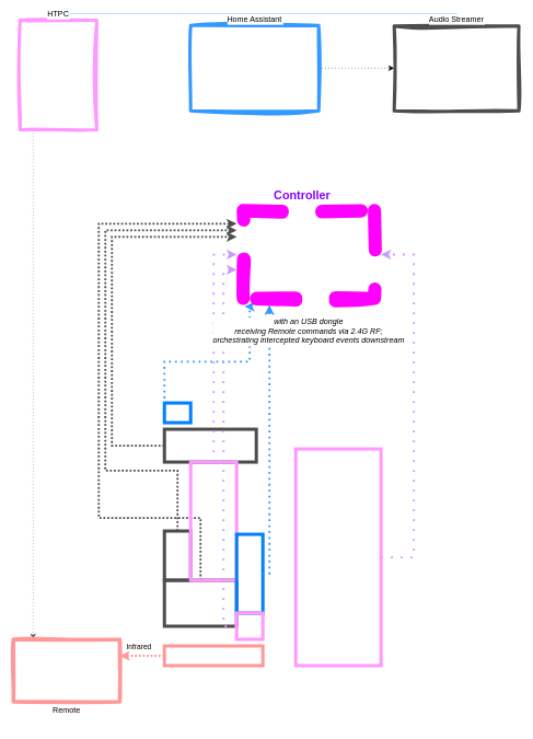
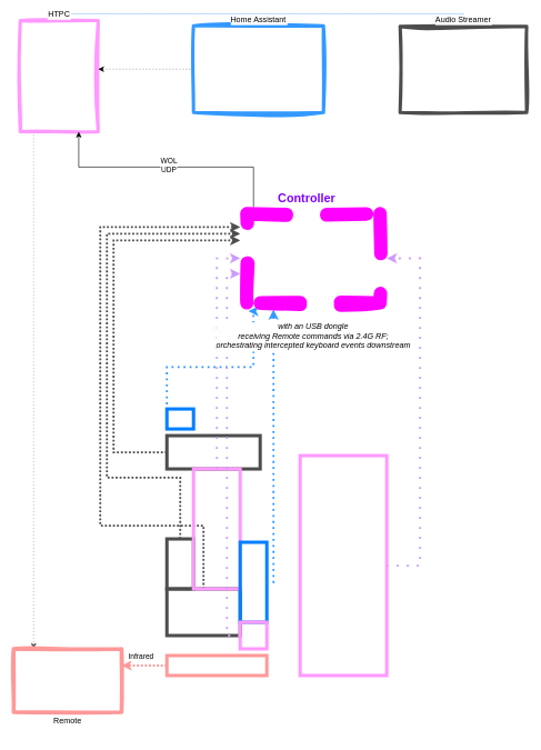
+ <mxCell id="7" style="edgeStyle=orthogonalEdgeStyle;rounded=0;orthogonalLoop=1;jettySize=auto;html=1;dashed=1;dashPattern=1 4;" parent="1" source="9" target="5" edge="1"><mxGeometry relative="1" as="geometry"><Array as="points"><mxPoint x="180" y="103" /><mxPoint x="180" y="103" /></Array></mxGeometry></mxCell>
- <mxCell id="8" style="edgeStyle=orthogonalEdgeStyle;rounded=0;orthogonalLoop=1;jettySize=auto;html=1;dashed=1;dashPattern=1 4;" parent="1" source="9" target="6" edge="1"><mxGeometry relative="1" as="geometry"><Array as="points"><mxPoint x="520" y="104" /><mxPoint x="520" y="104" /></Array></mxGeometry></mxCell>
+ <mxCell id="10" style="edgeStyle=orthogonalEdgeStyle;rounded=0;orthogonalLoop=1;jettySize=auto;html=1;entryX=0.75;entryY=1;entryDx=0;entryDy=0;" edge="1" parent="1" source="33" target="5"><mxGeometry relative="1" as="geometry"><Array as="points"><mxPoint x="380" y="250" /><mxPoint x="118" y="250" /></Array></mxGeometry></mxCell>
+ <mxCell id="11" value="WOL&lt;br&gt;UDP" style="edgeLabel;html=1;align=center;verticalAlign=middle;resizable=0;points=[];" vertex="1" connectable="0" parent="10"><mxGeometry x="-0.46" y="-3" relative="1" as="geometry"><mxPoint x="-87" as="offset" /></mxGeometry></mxCell>
